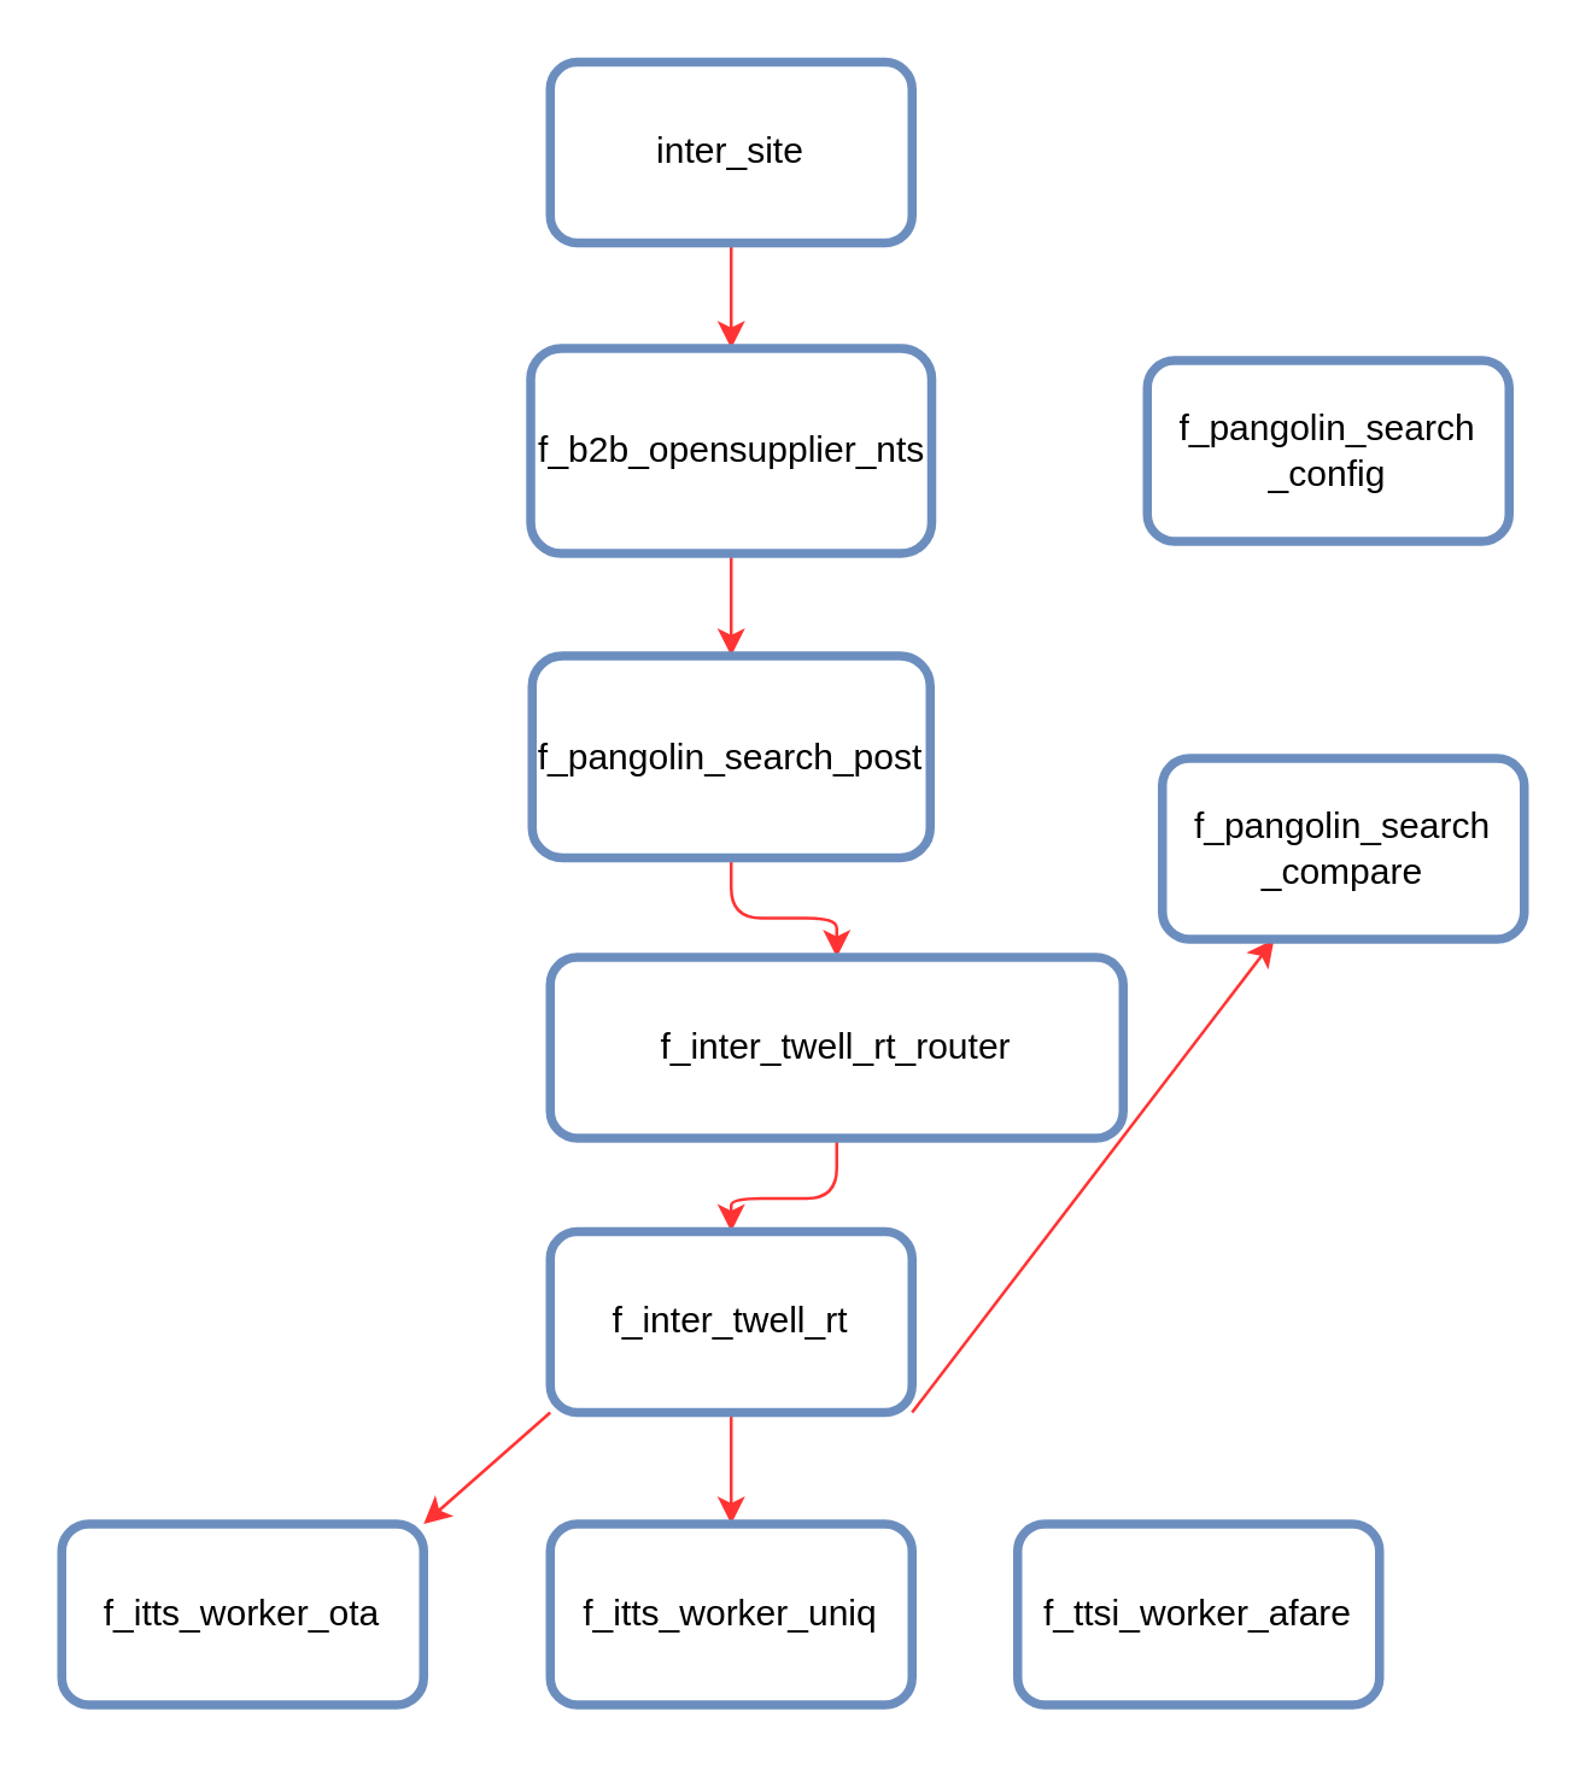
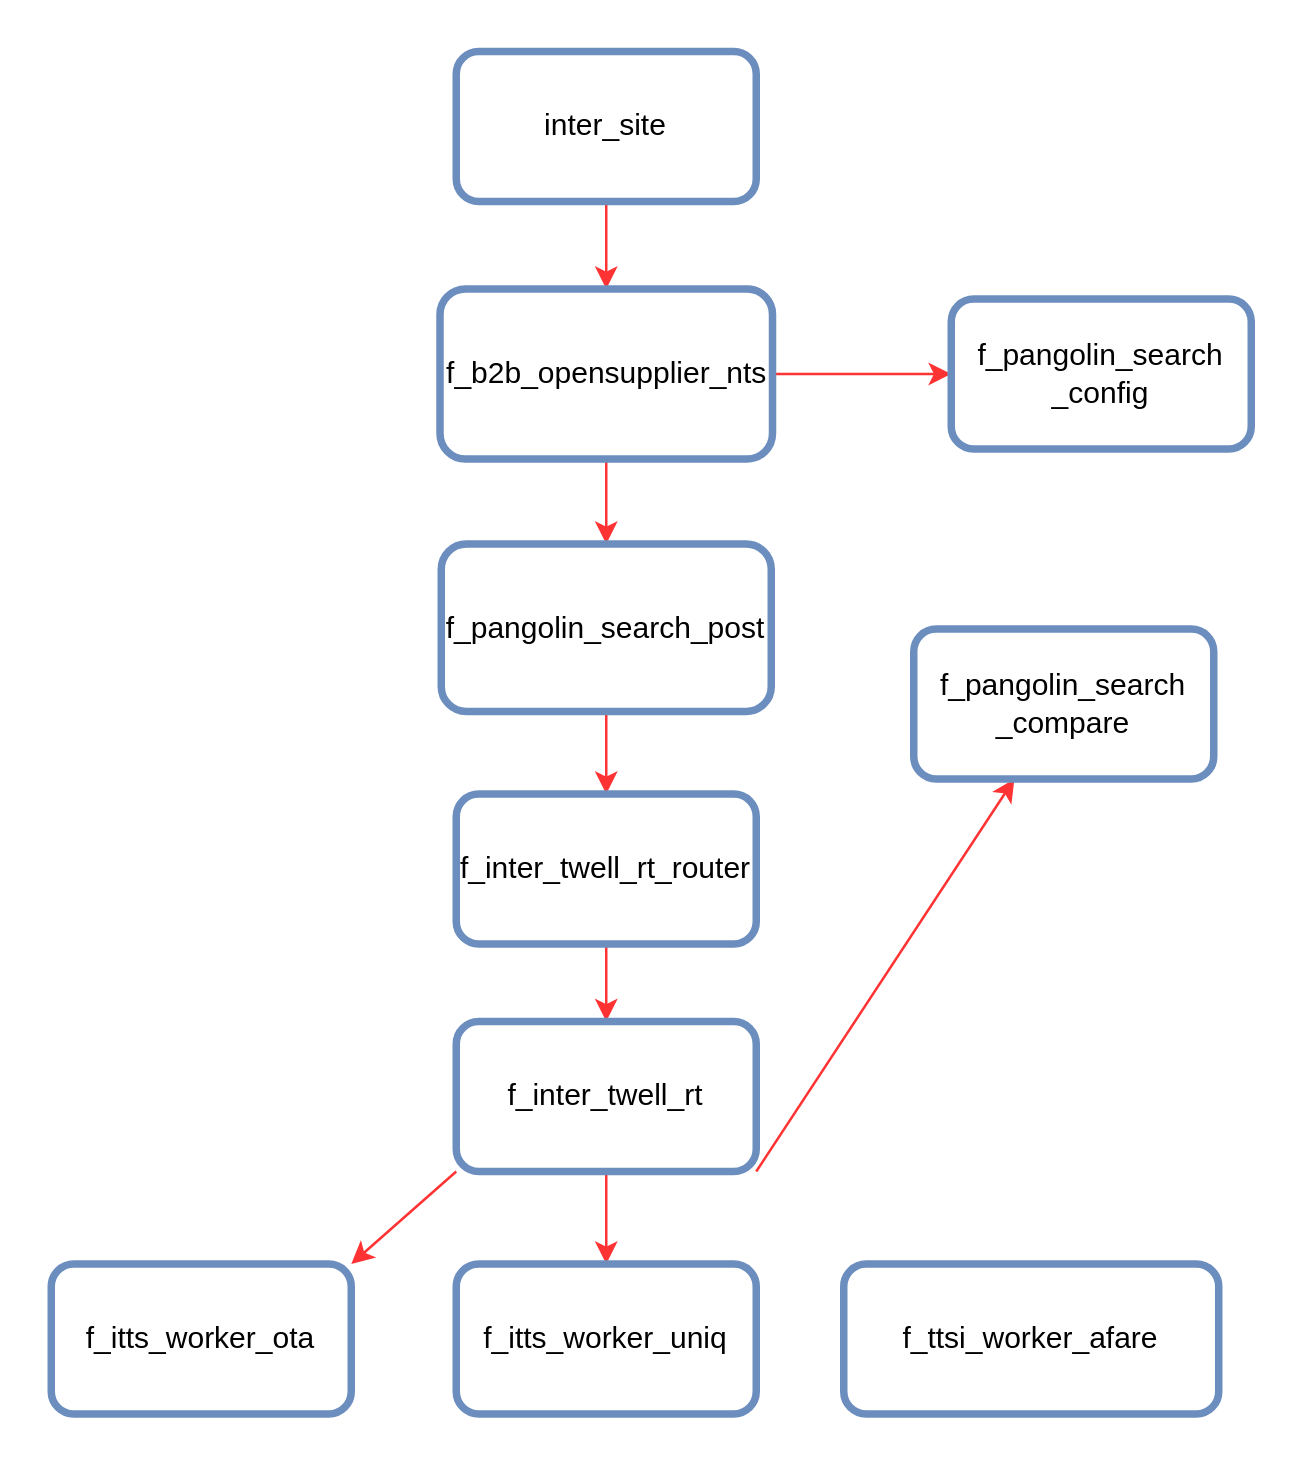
+ <mxCell id="5" style="edgeStyle=orthogonalEdgeStyle;rounded=0;orthogonalLoop=1;jettySize=auto;html=1;entryX=0;entryY=0.5;entryDx=0;entryDy=0;strokeColor=#FF3333;fontSize=12;" parent="1" source="6" target="16" edge="1"><mxGeometry relative="1" as="geometry" /></mxCell>
- <mxCell id="19" value="f_pangolin_search&lt;br&gt;_compare" style="rounded=1;whiteSpace=wrap;html=1;strokeWidth=3;strokeColor=#6c8ebf;fillColor=#FFFFFF;" parent="1" vertex="1"><mxGeometry x="385" y="251" width="120" height="60" as="geometry" /></mxCell>
+ <mxCell id="19" value="f_pangolin_search&lt;br&gt;_compare" style="rounded=1;whiteSpace=wrap;html=1;strokeWidth=3;strokeColor=#6c8ebf;fillColor=#FFFFFF;" parent="1" vertex="1"><mxGeometry x="365" y="251" width="120" height="60" as="geometry" /></mxCell>
- <mxCell id="10" value="f_inter_twell_rt_router" style="rounded=1;whiteSpace=wrap;html=1;strokeWidth=3;strokeColor=#6c8ebf;fillColor=#FFFFFF;" parent="1" vertex="1"><mxGeometry x="182" y="317" width="190" height="60" as="geometry" /></mxCell>
+ <mxCell id="10" value="f_inter_twell_rt_router" style="rounded=1;whiteSpace=wrap;html=1;strokeWidth=3;strokeColor=#6c8ebf;fillColor=#FFFFFF;" parent="1" vertex="1"><mxGeometry x="182" y="317" width="120" height="60" as="geometry" /></mxCell>
- <mxCell id="15" value="f_ttsi_worker_afare" style="rounded=1;whiteSpace=wrap;html=1;strokeWidth=3;strokeColor=#6c8ebf;fillColor=#FFFFFF;" parent="1" vertex="1"><mxGeometry x="337" y="505" width="120" height="60" as="geometry" /></mxCell>
+ <mxCell id="15" value="f_ttsi_worker_afare" style="rounded=1;whiteSpace=wrap;html=1;strokeWidth=3;strokeColor=#6c8ebf;fillColor=#FFFFFF;" parent="1" vertex="1"><mxGeometry x="337" y="505" width="150" height="60" as="geometry" /></mxCell>
